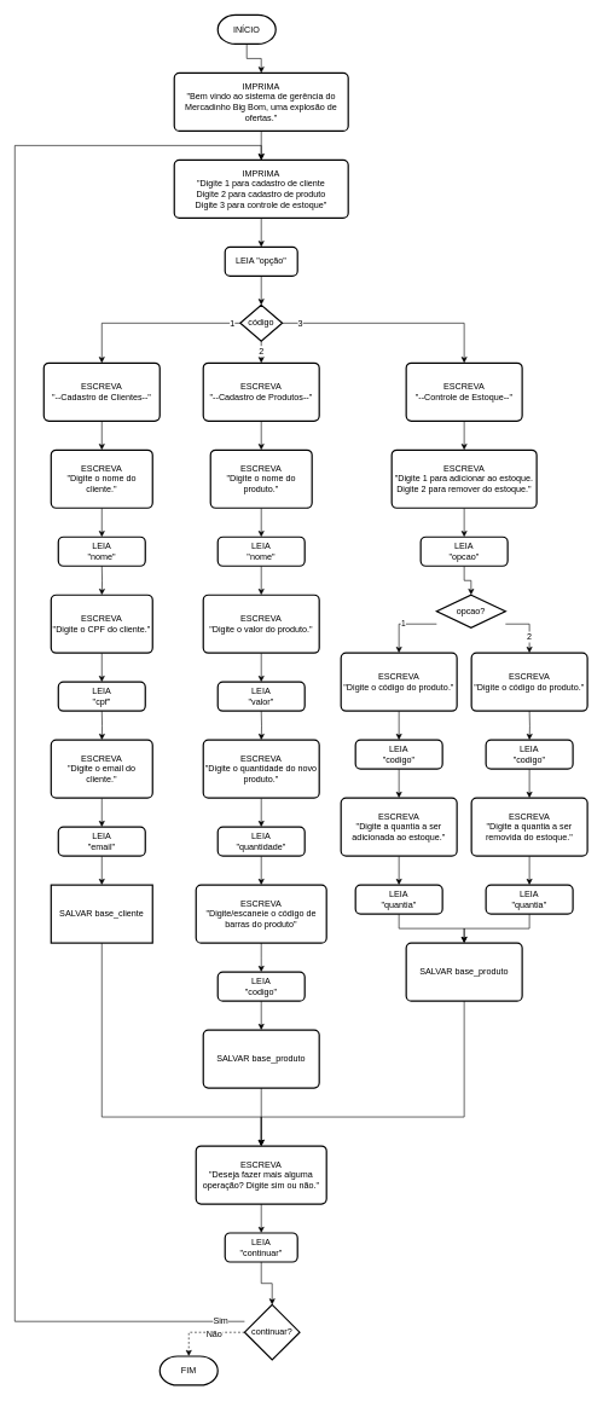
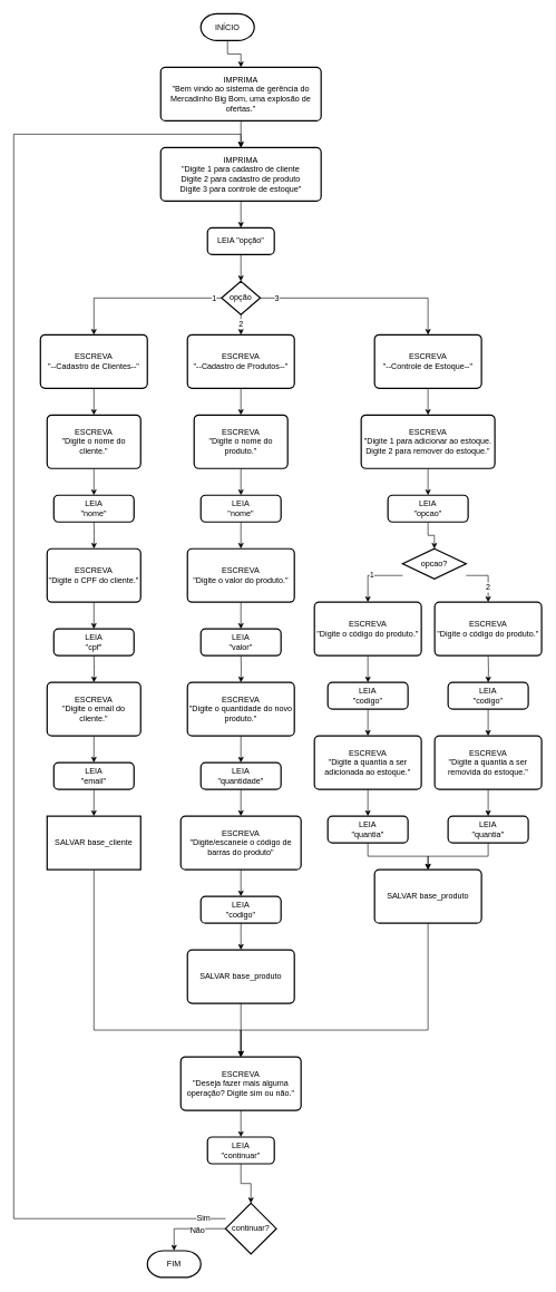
- <mxCell id="14" value="código" style="strokeWidth=2;html=1;shape=mxgraph.flowchart.decision;whiteSpace=wrap;" vertex="1" parent="1"><mxGeometry x="331" y="420" width="58" height="50" as="geometry" /></mxCell>
+ <mxCell id="14" value="opção" style="strokeWidth=2;html=1;shape=mxgraph.flowchart.decision;whiteSpace=wrap;" vertex="1" parent="1"><mxGeometry x="331" y="420" width="58" height="50" as="geometry" /></mxCell>
- <mxCell id="40" style="edgeStyle=orthogonalEdgeStyle;rounded=0;orthogonalLoop=1;jettySize=auto;html=1;entryX=0.5;entryY=0;entryDx=0;entryDy=0;entryPerimeter=0;dashed=1;" edge="1" parent="1" source="44" target="45"><mxGeometry relative="1" as="geometry" /></mxCell>
+ <mxCell id="40" style="edgeStyle=orthogonalEdgeStyle;rounded=0;orthogonalLoop=1;jettySize=auto;html=1;entryX=0.5;entryY=0;entryDx=0;entryDy=0;entryPerimeter=0;" edge="1" parent="1" source="44" target="45"><mxGeometry relative="1" as="geometry" /></mxCell>
